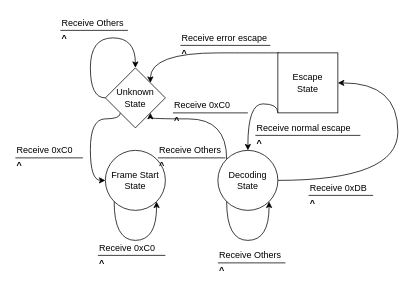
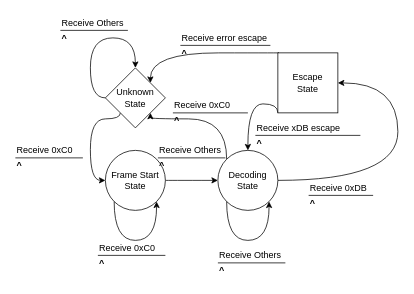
- <mxCell id="25" value="Receive normal escape" style="text;html=1;strokeColor=none;fillColor=none;align=left;verticalAlign=middle;whiteSpace=wrap;rounded=0;" vertex="1" parent="23"><mxGeometry width="140" height="20" as="geometry" /></mxCell>
+ <mxCell id="25" value="Receive xDB escape" style="text;html=1;strokeColor=none;fillColor=none;align=left;verticalAlign=middle;whiteSpace=wrap;rounded=0;" vertex="1" parent="23"><mxGeometry width="140" height="20" as="geometry" /></mxCell>
+ <mxCell id="40" style="edgeStyle=orthogonalEdgeStyle;curved=1;rounded=0;orthogonalLoop=1;jettySize=auto;html=1;exitX=1;exitY=0.5;exitDx=0;exitDy=0;entryX=0;entryY=0.5;entryDx=0;entryDy=0;" edge="1" parent="1" source="41" target="6"><mxGeometry relative="1" as="geometry" /></mxCell>
